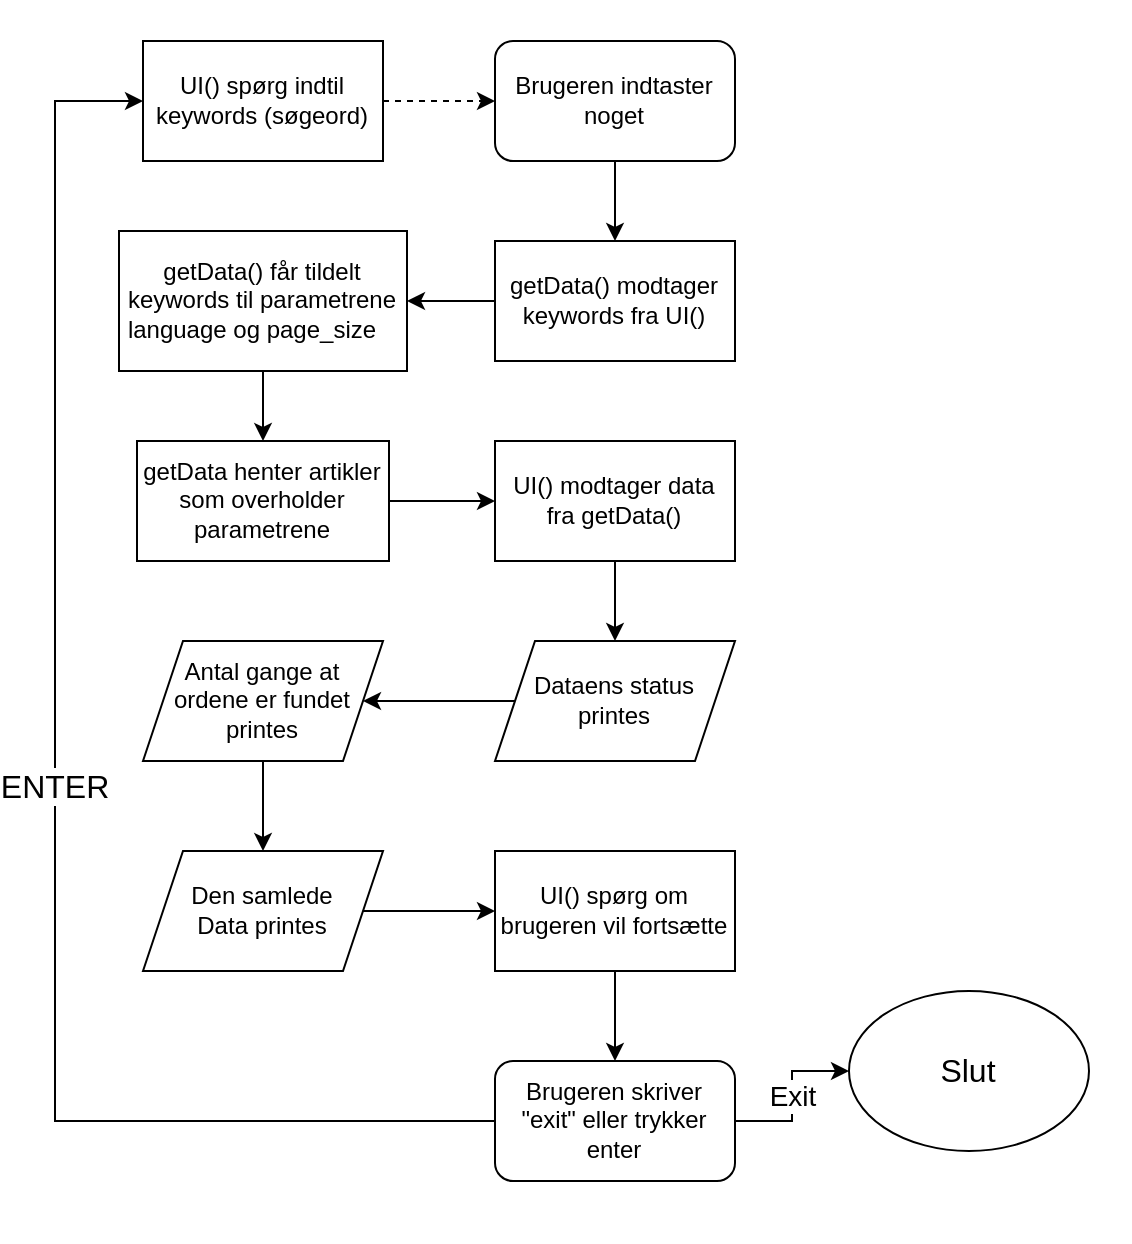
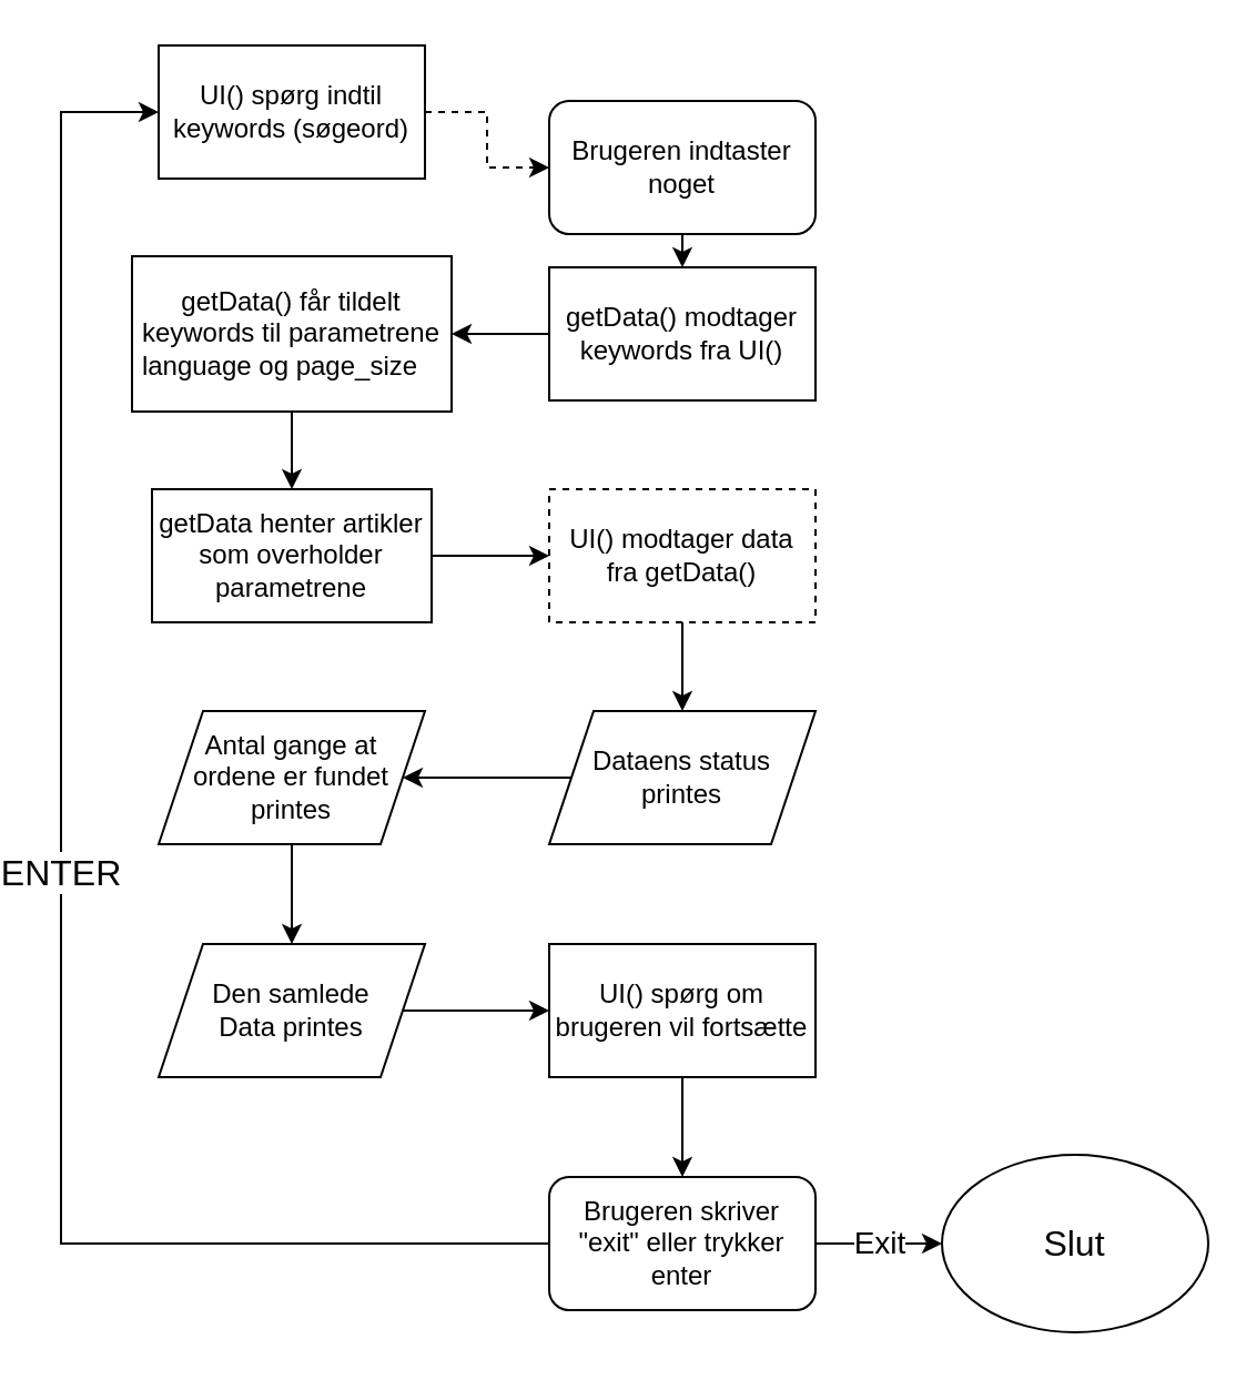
- <mxCell id="5" value="Brugeren indtaster noget" style="rounded=1;whiteSpace=wrap;html=1;" vertex="1" parent="1"><mxGeometry x="240" y="20" width="120" height="60" as="geometry" /></mxCell>
+ <mxCell id="5" value="Brugeren indtaster noget" style="rounded=1;whiteSpace=wrap;html=1;" vertex="1" parent="1"><mxGeometry x="240" y="45" width="120" height="60" as="geometry" /></mxCell>
- <mxCell id="13" value="UI() modtager data fra getData()" style="rounded=0;whiteSpace=wrap;html=1;" vertex="1" parent="1"><mxGeometry x="240" y="220" width="120" height="60" as="geometry" /></mxCell>
+ <mxCell id="13" value="UI() modtager data fra getData()" style="rounded=0;whiteSpace=wrap;html=1;dashed=1;" vertex="1" parent="1"><mxGeometry x="240" y="220" width="120" height="60" as="geometry" /></mxCell>
- <mxCell id="25" value="&lt;font style=&quot;font-size: 16px&quot;&gt;Slut&lt;/font&gt;" style="ellipse;whiteSpace=wrap;html=1;" vertex="1" parent="1"><mxGeometry x="417" y="495" width="120" height="80" as="geometry" /></mxCell>
+ <mxCell id="25" value="&lt;font style=&quot;font-size: 16px&quot;&gt;Slut&lt;/font&gt;" style="ellipse;whiteSpace=wrap;html=1;" vertex="1" parent="1"><mxGeometry x="417" y="520" width="120" height="80" as="geometry" /></mxCell>
